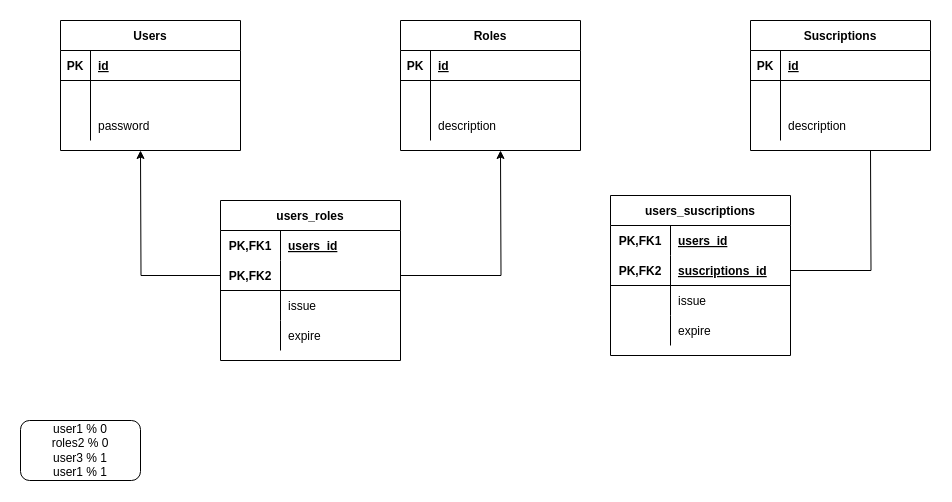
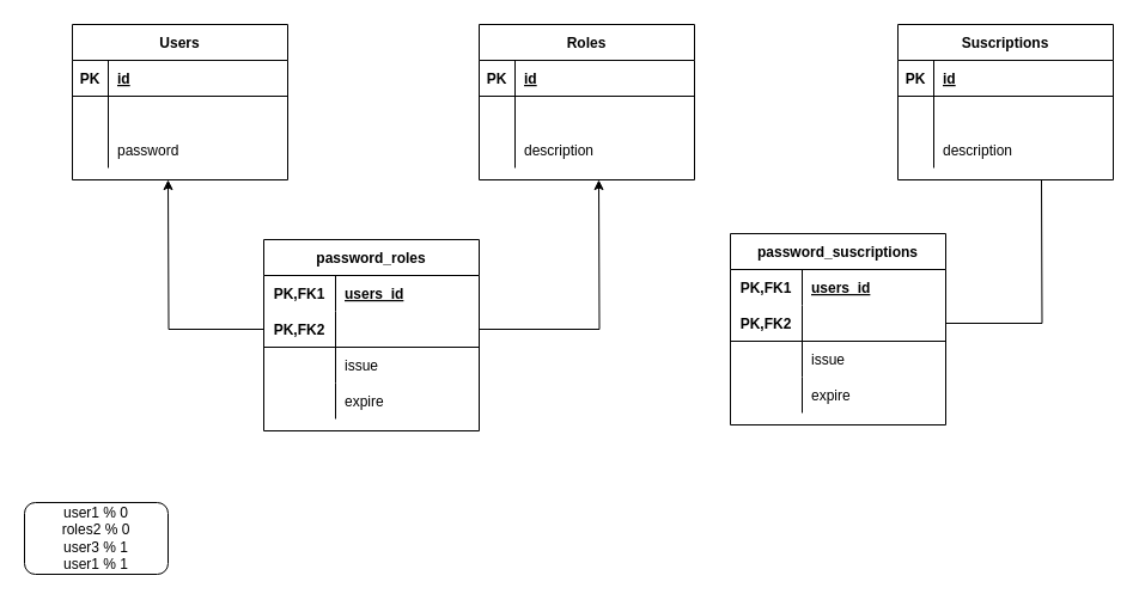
- <mxCell id="43" value="users_suscriptions" style="shape=table;startSize=30;container=1;collapsible=1;childLayout=tableLayout;fixedRows=1;rowLines=0;fontStyle=1;align=center;resizeLast=1;" vertex="1" parent="1"><mxGeometry x="610" y="195" width="180" height="160" as="geometry" /></mxCell>
+ <mxCell id="43" value="password_suscriptions" style="shape=table;startSize=30;container=1;collapsible=1;childLayout=tableLayout;fixedRows=1;rowLines=0;fontStyle=1;align=center;resizeLast=1;" vertex="1" parent="1"><mxGeometry x="610" y="195" width="180" height="160" as="geometry" /></mxCell>
- <mxCell id="20" value="users_roles" style="shape=table;startSize=30;container=1;collapsible=1;childLayout=tableLayout;fixedRows=1;rowLines=0;fontStyle=1;align=center;resizeLast=1;" vertex="1" parent="1"><mxGeometry x="220" y="200" width="180" height="160" as="geometry"><mxRectangle x="330" y="260" width="100" height="30" as="alternateBounds" /></mxGeometry></mxCell>
+ <mxCell id="20" value="password_roles" style="shape=table;startSize=30;container=1;collapsible=1;childLayout=tableLayout;fixedRows=1;rowLines=0;fontStyle=1;align=center;resizeLast=1;" vertex="1" parent="1"><mxGeometry x="220" y="200" width="180" height="160" as="geometry"><mxRectangle x="330" y="260" width="100" height="30" as="alternateBounds" /></mxGeometry></mxCell>
- <mxCell id="49" value="suscriptions_id" style="shape=partialRectangle;connectable=0;fillColor=none;top=0;left=0;bottom=0;right=0;align=left;spacingLeft=6;fontStyle=5;overflow=hidden;" vertex="1" parent="47"><mxGeometry x="60" width="120" height="30" as="geometry"><mxRectangle width="120" height="30" as="alternateBounds" /></mxGeometry></mxCell>
